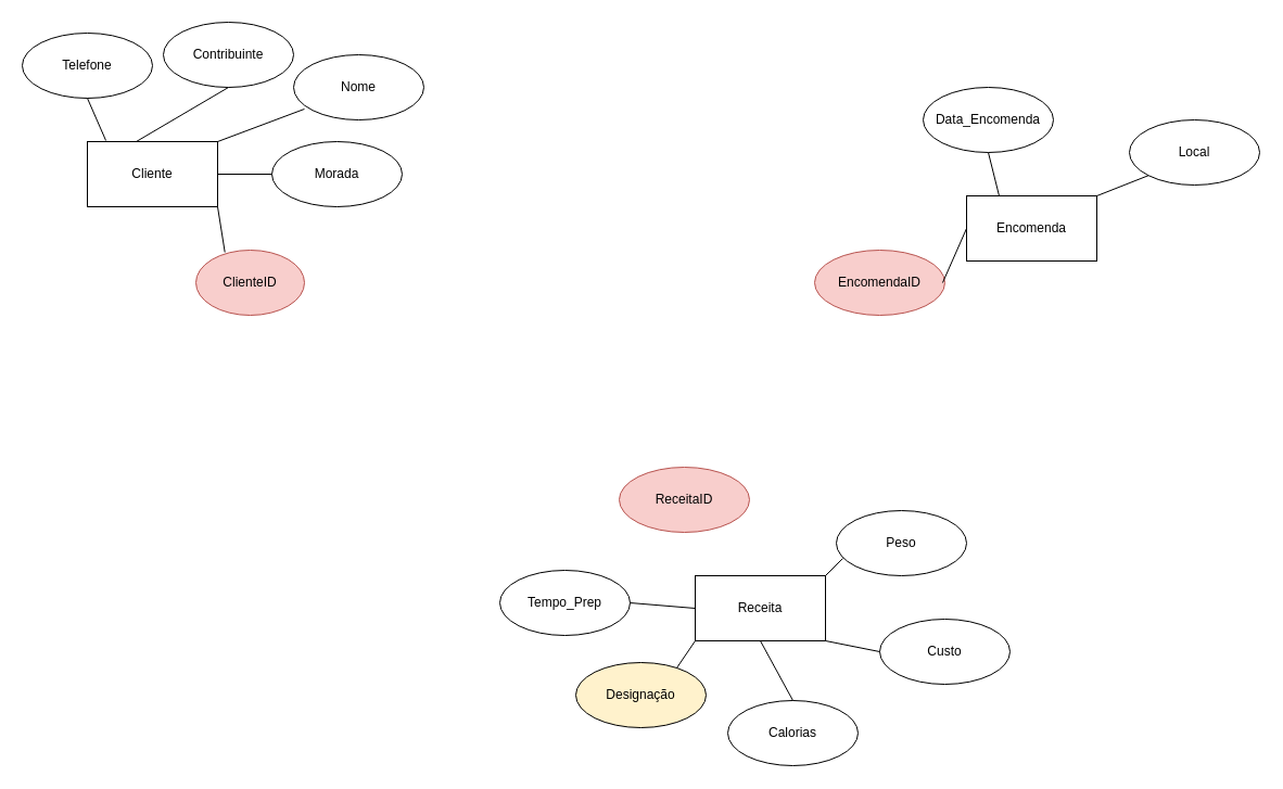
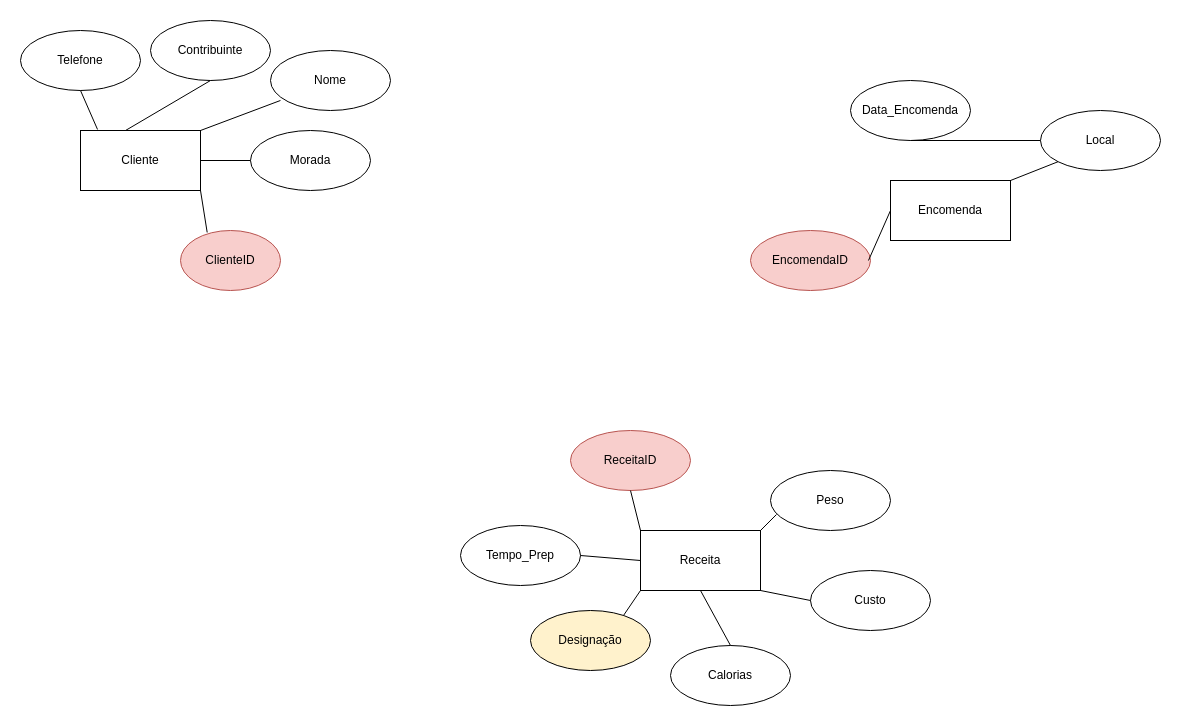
- <mxCell id="24" value="" style="endArrow=none;html=1;rounded=0;exitX=0.5;exitY=1;exitDx=0;exitDy=0;entryX=0.25;entryY=0;entryDx=0;entryDy=0;" edge="1" parent="1" source="17" target="3"><mxGeometry width="50" height="50" relative="1" as="geometry"><mxPoint x="917" y="150" as="sourcePoint" /><mxPoint x="837" y="180" as="targetPoint" /></mxGeometry></mxCell>
+ <mxCell id="24" value="" style="endArrow=none;html=1;rounded=0;exitX=0.5;exitY=1;exitDx=0;exitDy=0;" edge="1" parent="1" source="17" target="18"><mxGeometry width="50" height="50" relative="1" as="geometry"><mxPoint x="917" y="150" as="sourcePoint" /><mxPoint x="837" y="180" as="targetPoint" /></mxGeometry></mxCell>
+ <mxCell id="27" value="" style="endArrow=none;html=1;rounded=0;exitX=0.5;exitY=1;exitDx=0;exitDy=0;entryX=0;entryY=0;entryDx=0;entryDy=0;" edge="1" parent="1" source="11" target="4"><mxGeometry width="50" height="50" relative="1" as="geometry"><mxPoint x="878" y="270" as="sourcePoint" /><mxPoint x="900" y="220" as="targetPoint" /></mxGeometry></mxCell>
